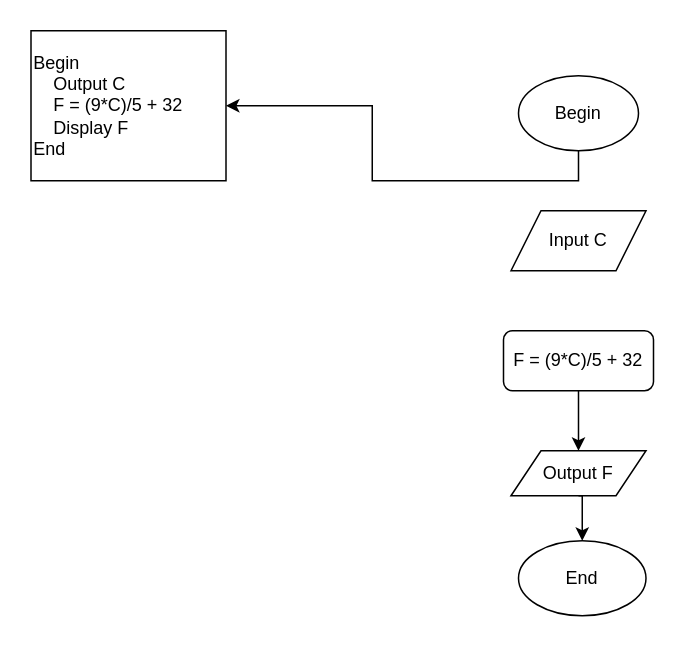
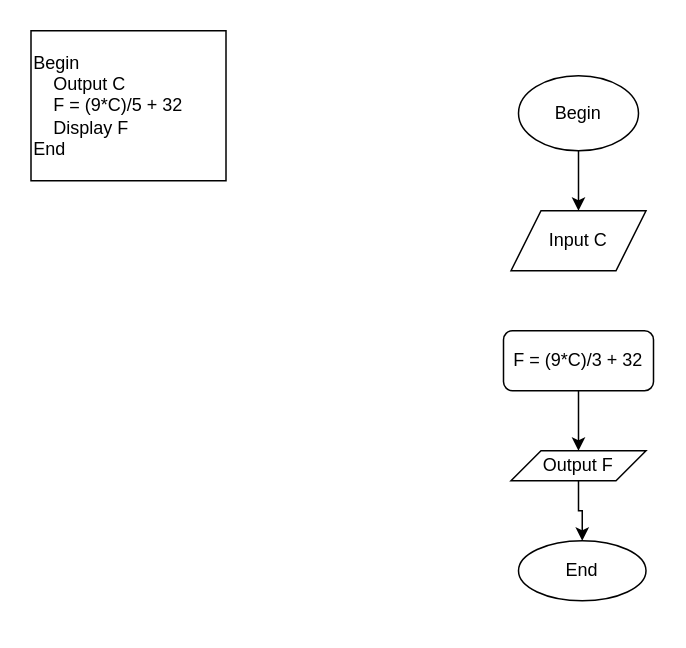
- <mxCell id="2" style="edgeStyle=orthogonalEdgeStyle;rounded=0;orthogonalLoop=1;jettySize=auto;html=1;exitX=0.5;exitY=1;exitDx=0;exitDy=0;" parent="1" source="3" target="10" edge="1"><mxGeometry relative="1" as="geometry" /></mxCell>
+ <mxCell id="2" style="edgeStyle=orthogonalEdgeStyle;rounded=0;orthogonalLoop=1;jettySize=auto;html=1;exitX=0.5;exitY=1;exitDx=0;exitDy=0;" parent="1" source="3" target="4" edge="1"><mxGeometry relative="1" as="geometry" /></mxCell>
- <mxCell id="6" value="F = (9*C)/5 + 32" style="rounded=1;whiteSpace=wrap;html=1;" parent="1" vertex="1"><mxGeometry x="335" y="220" width="100" height="40" as="geometry" /></mxCell>
+ <mxCell id="6" value="F = (9*C)/3 + 32" style="rounded=1;whiteSpace=wrap;html=1;" parent="1" vertex="1"><mxGeometry x="335" y="220" width="100" height="40" as="geometry" /></mxCell>
- <mxCell id="8" value="Output F" style="shape=parallelogram;perimeter=parallelogramPerimeter;whiteSpace=wrap;html=1;fixedSize=1;" parent="1" vertex="1"><mxGeometry x="340" y="300" width="90" height="30" as="geometry" /></mxCell>
+ <mxCell id="8" value="Output F" style="shape=parallelogram;perimeter=parallelogramPerimeter;whiteSpace=wrap;html=1;fixedSize=1;" parent="1" vertex="1"><mxGeometry x="340" y="300" width="90" height="20" as="geometry" /></mxCell>
- <mxCell id="9" value="End" style="ellipse;whiteSpace=wrap;html=1;" parent="1" vertex="1"><mxGeometry x="345" y="360" width="85" height="50" as="geometry" /></mxCell>
+ <mxCell id="9" value="End" style="ellipse;whiteSpace=wrap;html=1;" parent="1" vertex="1"><mxGeometry x="345" y="360" width="85" height="40" as="geometry" /></mxCell>
